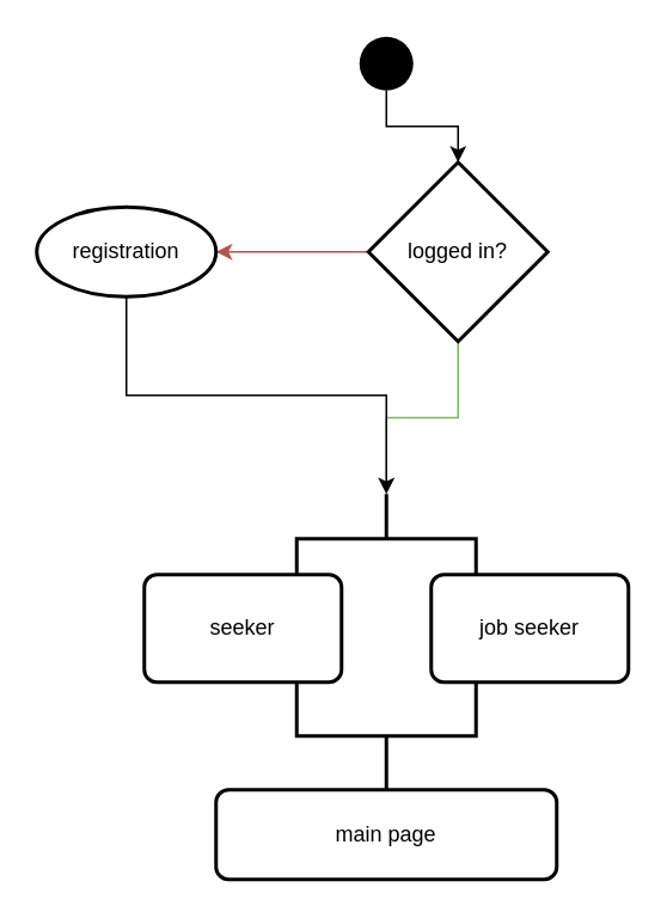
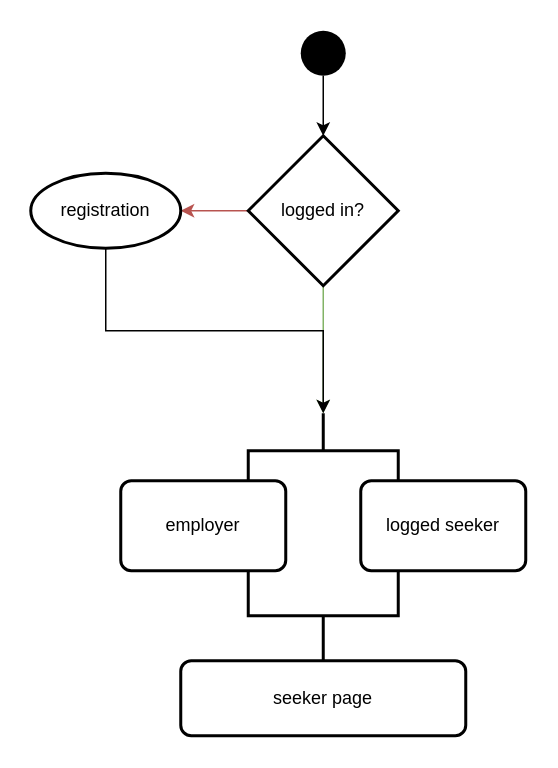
- <mxCell id="7" value="logged in?" style="strokeWidth=2;html=1;shape=mxgraph.flowchart.decision;whiteSpace=wrap;" vertex="1" parent="1"><mxGeometry x="205" y="90" width="100" height="100" as="geometry" /></mxCell>
+ <mxCell id="7" value="logged in?" style="strokeWidth=2;html=1;shape=mxgraph.flowchart.decision;whiteSpace=wrap;" vertex="1" parent="1"><mxGeometry x="165" y="90" width="100" height="100" as="geometry" /></mxCell>
- <mxCell id="10" value="seeker" style="rounded=1;whiteSpace=wrap;html=1;absoluteArcSize=1;arcSize=14;strokeWidth=2;" vertex="1" parent="1"><mxGeometry x="80" y="320" width="110" height="60" as="geometry" /></mxCell>
+ <mxCell id="10" value="employer" style="rounded=1;whiteSpace=wrap;html=1;absoluteArcSize=1;arcSize=14;strokeWidth=2;" vertex="1" parent="1"><mxGeometry x="80" y="320" width="110" height="60" as="geometry" /></mxCell>
- <mxCell id="9" value="job seeker" style="rounded=1;whiteSpace=wrap;html=1;absoluteArcSize=1;arcSize=14;strokeWidth=2;" vertex="1" parent="1"><mxGeometry x="240" y="320" width="110" height="60" as="geometry" /></mxCell>
+ <mxCell id="9" value="logged seeker" style="rounded=1;whiteSpace=wrap;html=1;absoluteArcSize=1;arcSize=14;strokeWidth=2;" vertex="1" parent="1"><mxGeometry x="240" y="320" width="110" height="60" as="geometry" /></mxCell>
- <mxCell id="4" value="main page" style="rounded=1;whiteSpace=wrap;html=1;absoluteArcSize=1;arcSize=14;strokeWidth=2;" vertex="1" parent="1"><mxGeometry x="120" y="440" width="190" height="50" as="geometry" /></mxCell>
+ <mxCell id="4" value="seeker page" style="rounded=1;whiteSpace=wrap;html=1;absoluteArcSize=1;arcSize=14;strokeWidth=2;" vertex="1" parent="1"><mxGeometry x="120" y="440" width="190" height="50" as="geometry" /></mxCell>
